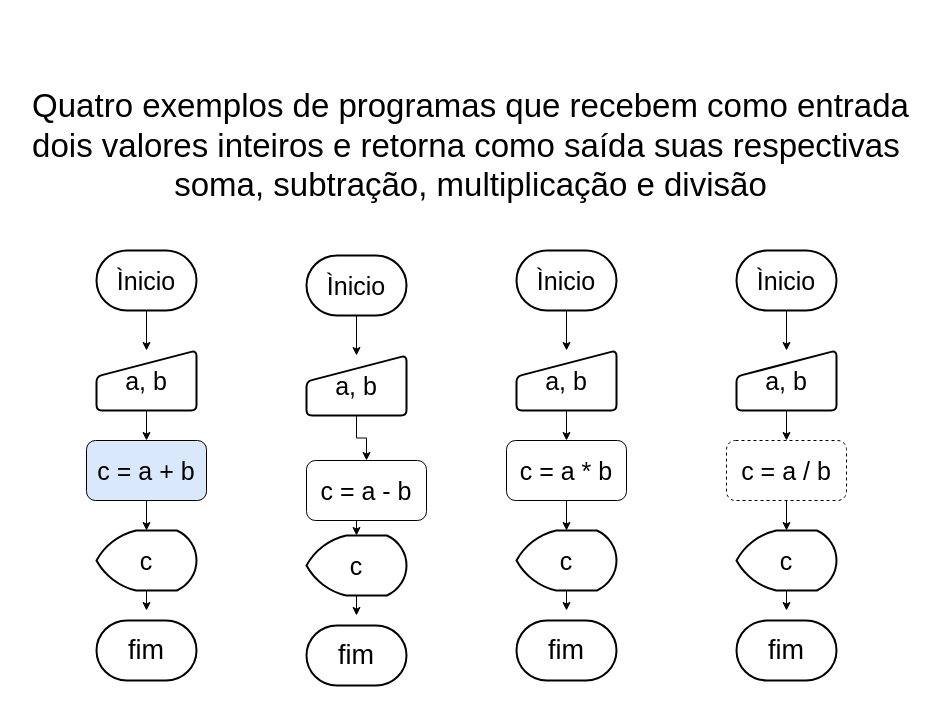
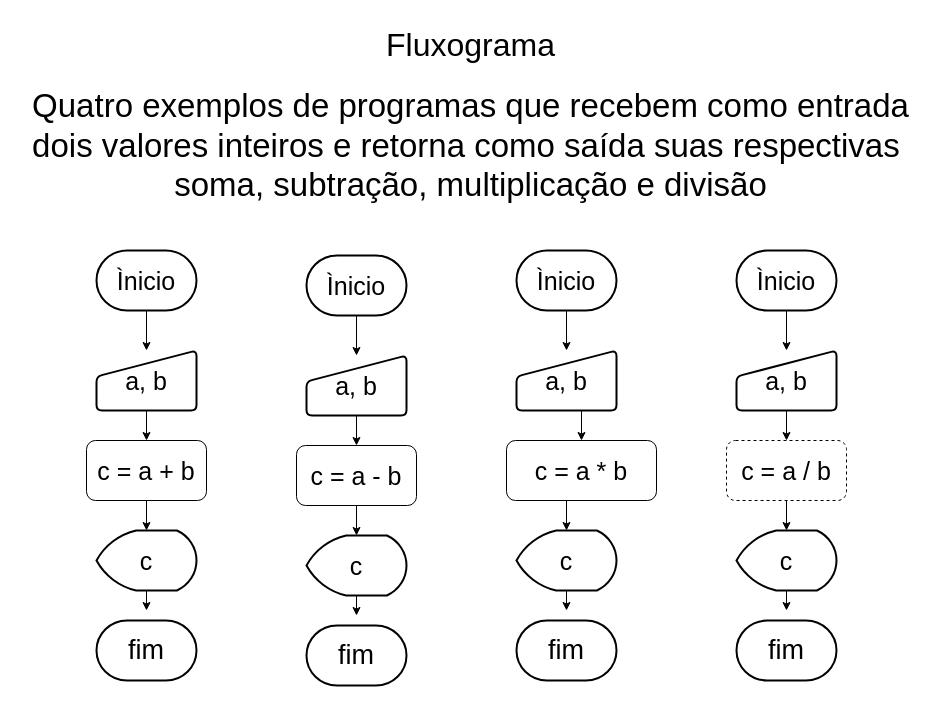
+ <mxCell id="38" value="&lt;font style=&quot;font-size: 32px;&quot;&gt;Fluxograma&lt;/font&gt;" style="text;html=1;align=center;verticalAlign=middle;resizable=0;points=[];autosize=1;strokeColor=none;fillColor=none;fontSize=27;strokeWidth=4;" vertex="1" parent="1"><mxGeometry x="375" y="20" width="190" height="50" as="geometry" /></mxCell>
- <mxCell id="8" value="c = a + b" style="rounded=1;whiteSpace=wrap;html=1;fontSize=25;fillColor=#dae8fc;" vertex="1" parent="1"><mxGeometry x="86" y="440" width="120" height="60" as="geometry" /></mxCell>
+ <mxCell id="8" value="c = a + b" style="rounded=1;whiteSpace=wrap;html=1;fontSize=25;" vertex="1" parent="1"><mxGeometry x="86" y="440" width="120" height="60" as="geometry" /></mxCell>
- <mxCell id="17" value="c = a * b" style="rounded=1;whiteSpace=wrap;html=1;fontSize=25;" vertex="1" parent="1"><mxGeometry x="506" y="440" width="120" height="60" as="geometry" /></mxCell>
+ <mxCell id="17" value="c = a * b" style="rounded=1;whiteSpace=wrap;html=1;fontSize=25;" vertex="1" parent="1"><mxGeometry x="506" y="440" width="150" height="60" as="geometry" /></mxCell>
- <mxCell id="26" value="c = a - b" style="rounded=1;whiteSpace=wrap;html=1;fontSize=25;" vertex="1" parent="1"><mxGeometry x="306" y="460" width="120" height="60" as="geometry" /></mxCell>
+ <mxCell id="26" value="c = a - b" style="rounded=1;whiteSpace=wrap;html=1;fontSize=25;" vertex="1" parent="1"><mxGeometry x="296" y="445" width="120" height="60" as="geometry" /></mxCell>
